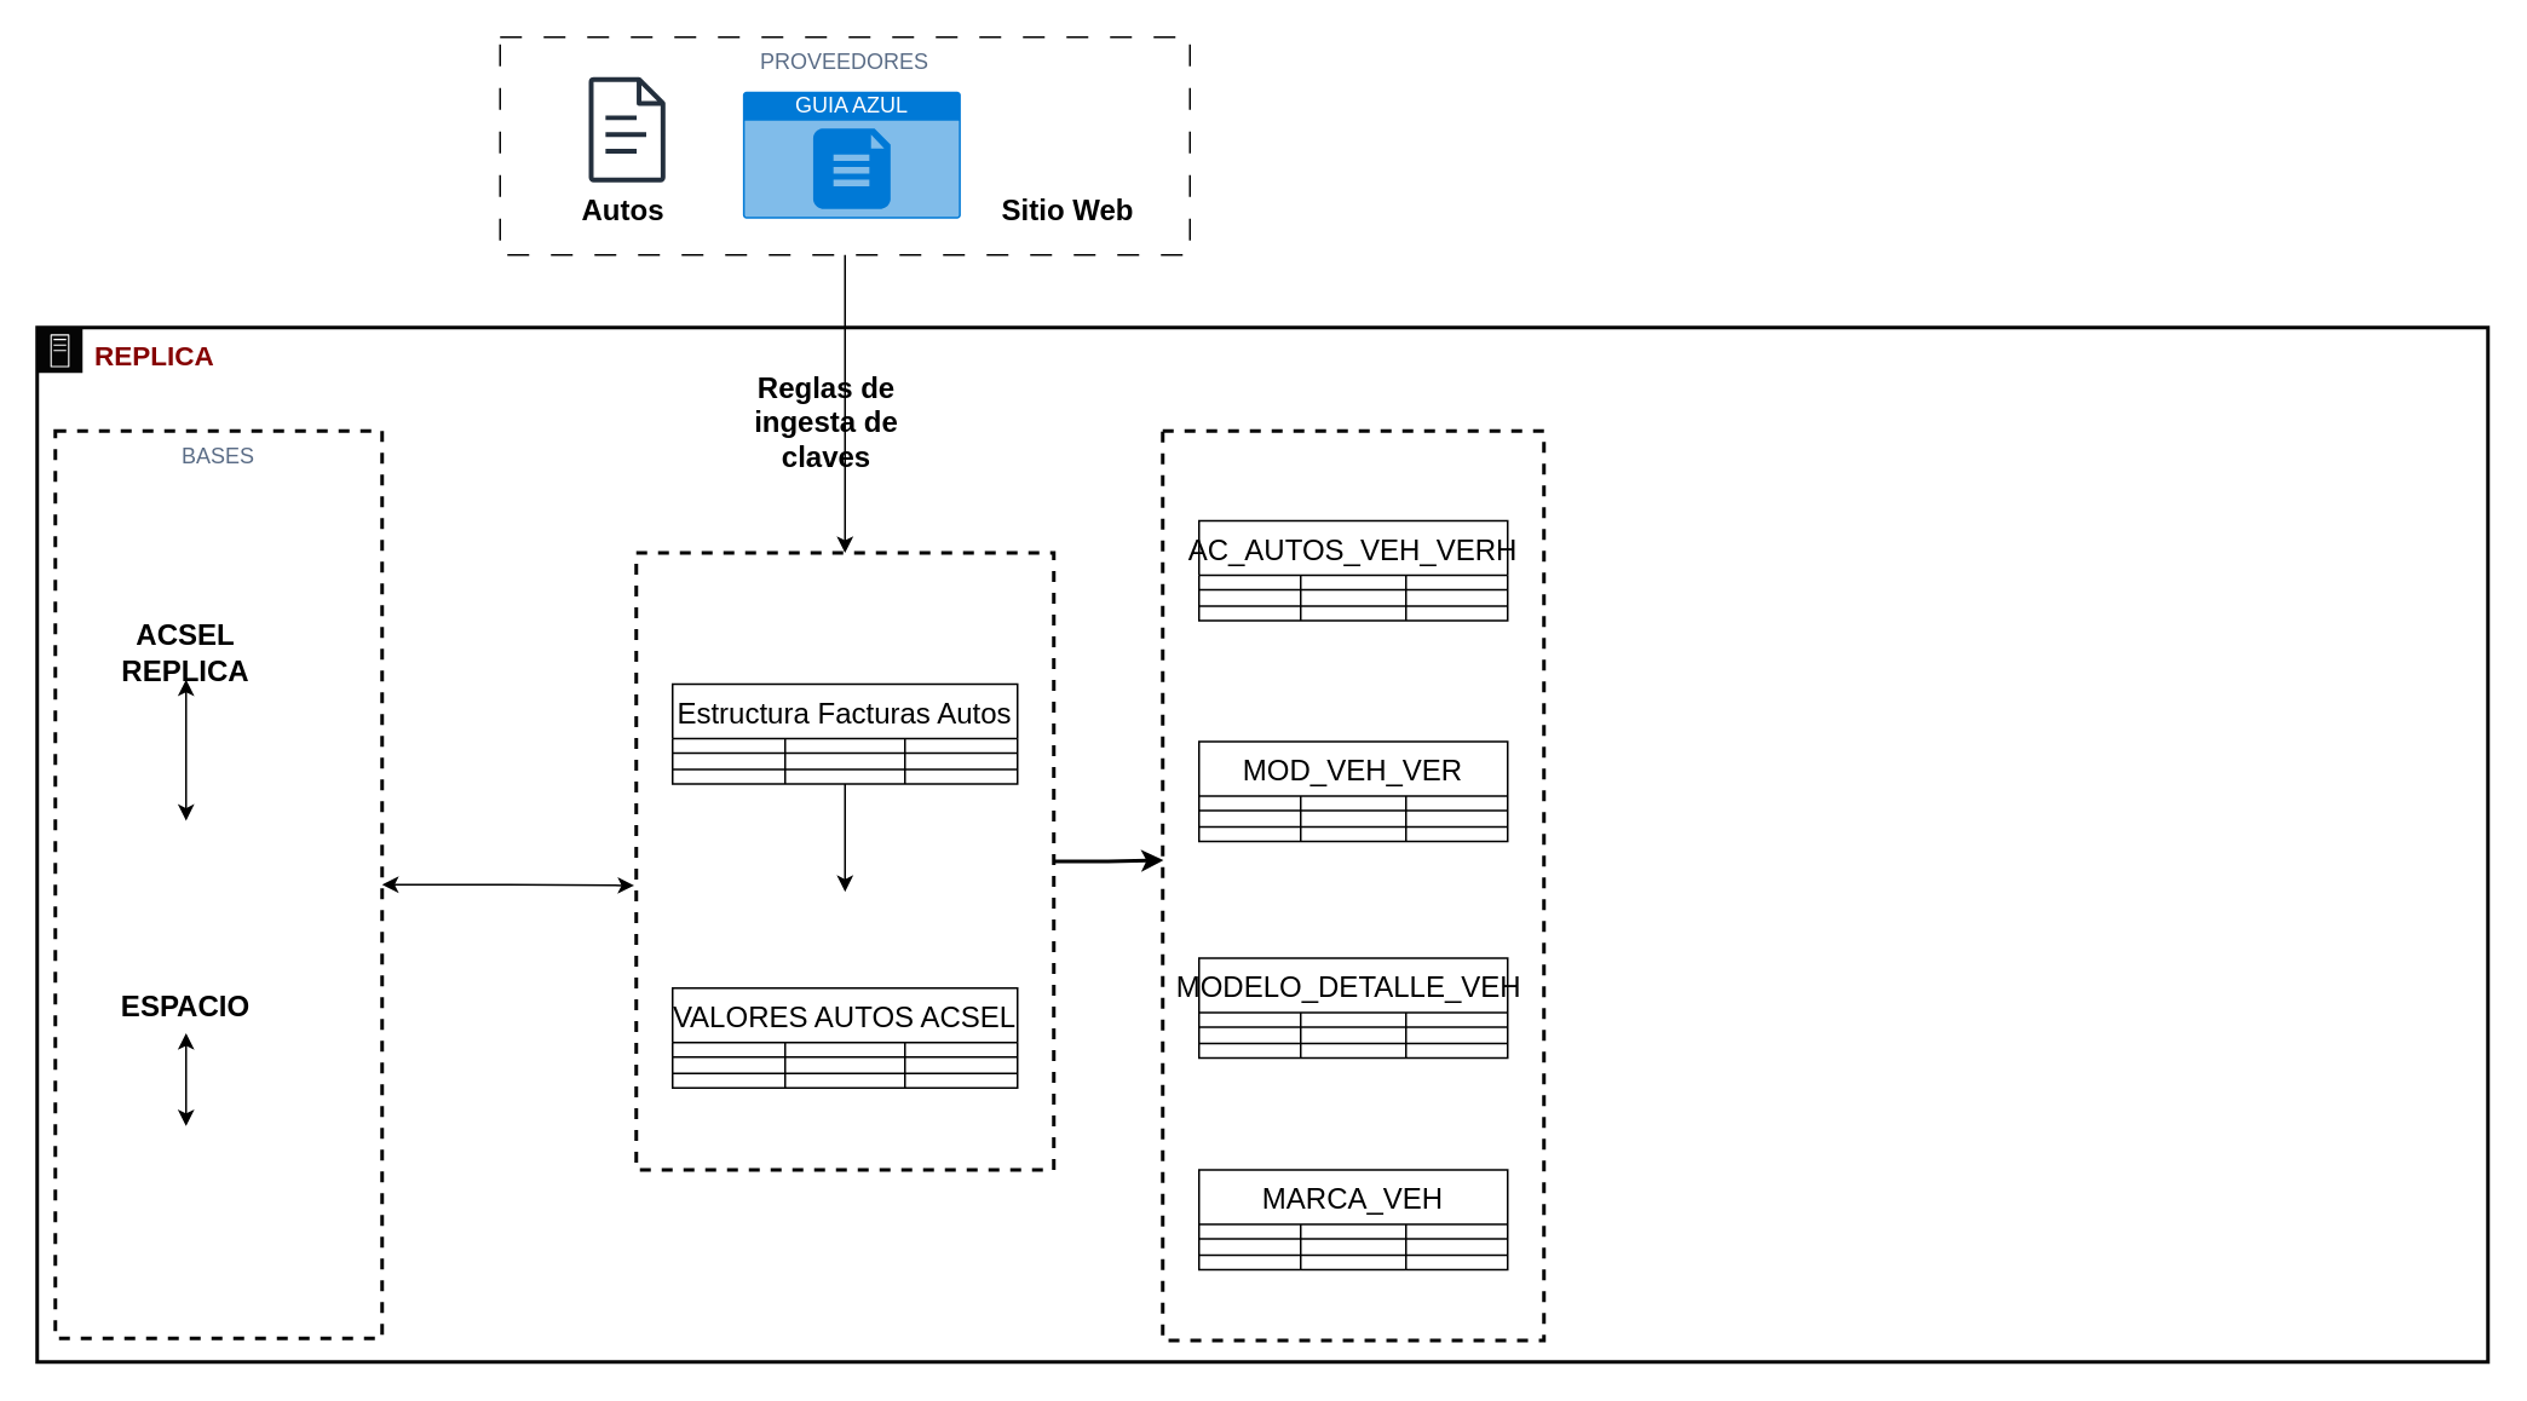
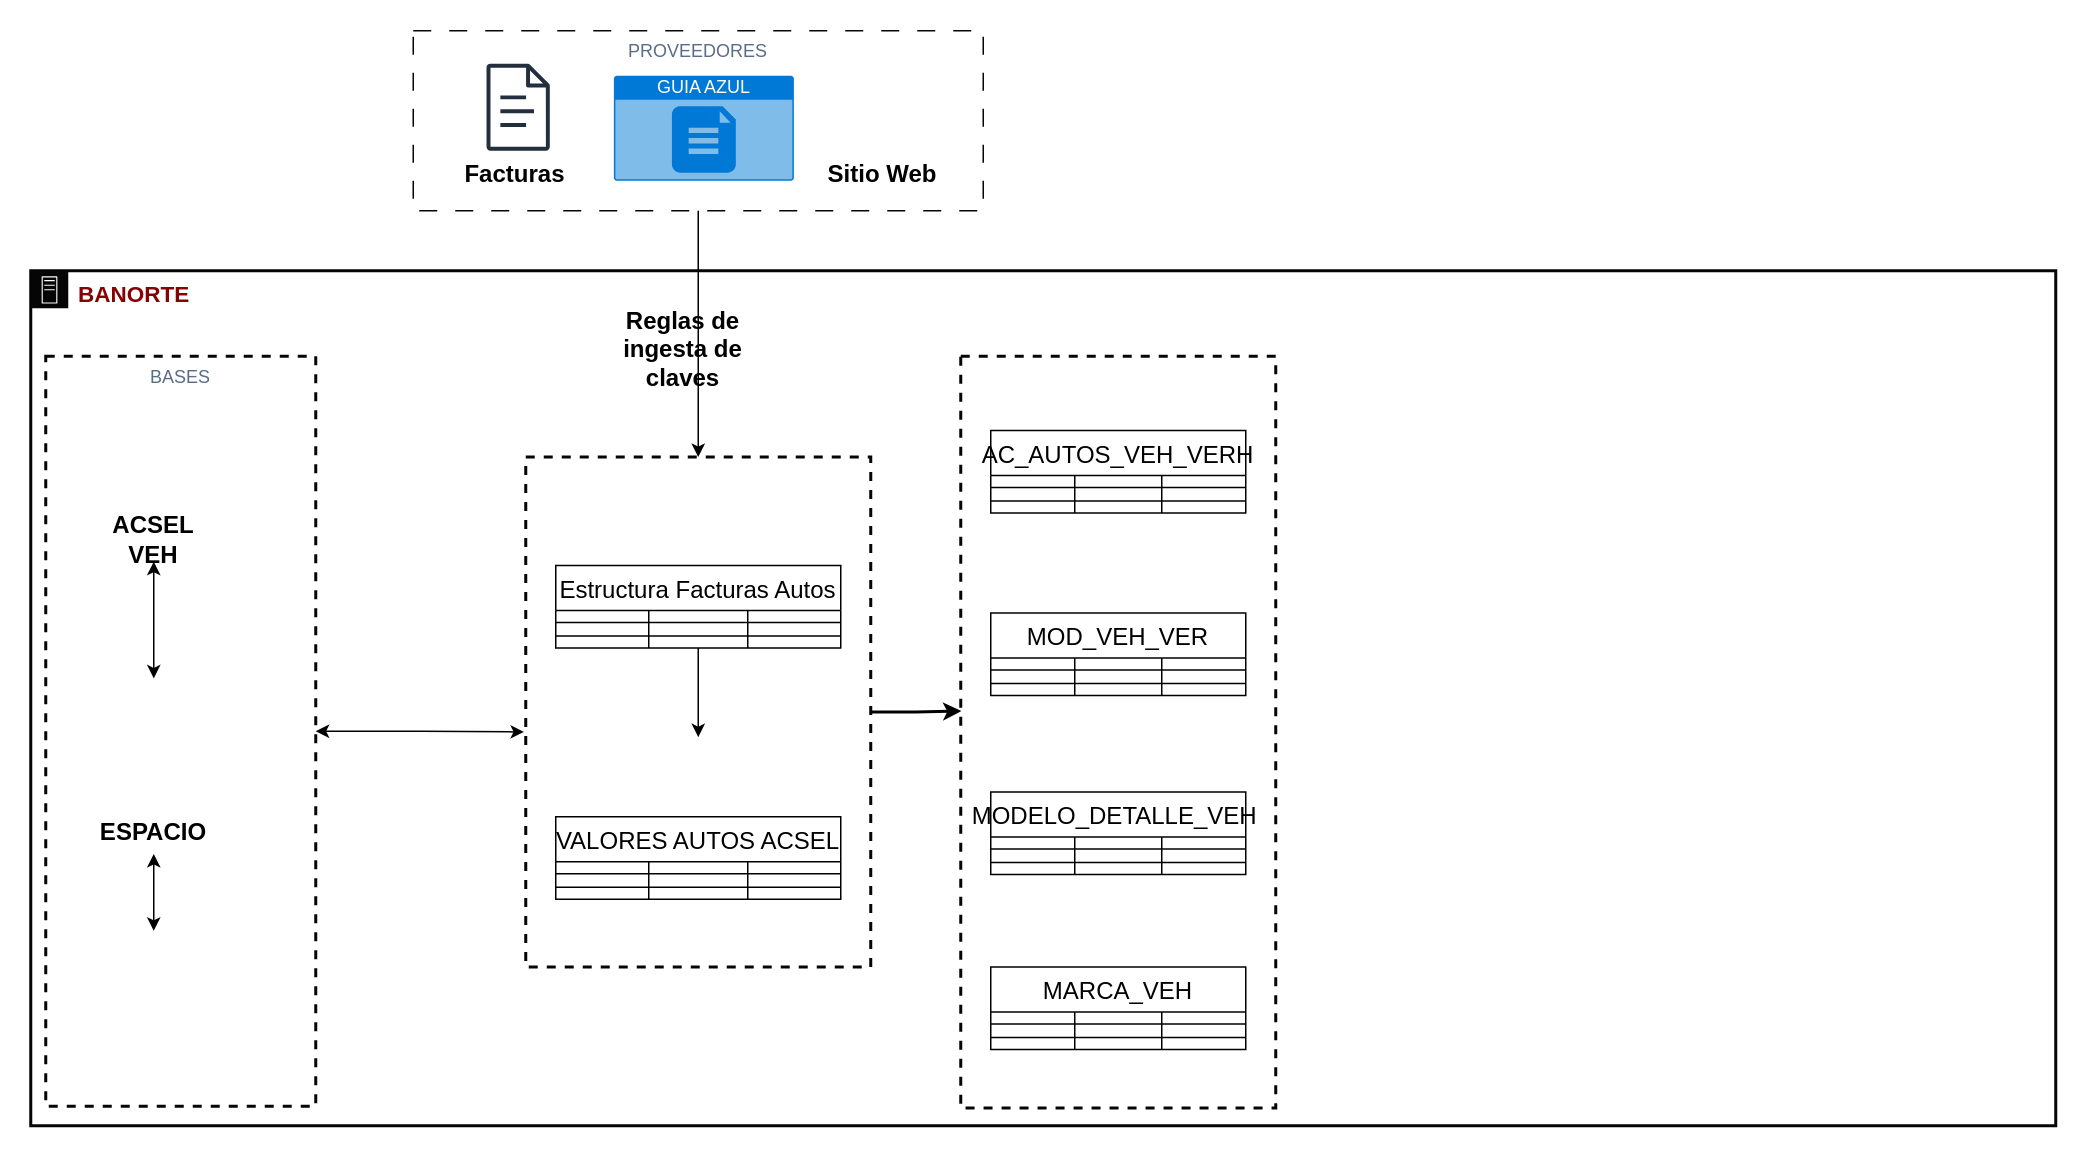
- <mxCell id="105" value="&lt;span style=&quot;font-size: 16px;&quot;&gt;Autos&lt;/span&gt;" style="text;html=1;strokeColor=none;fillColor=none;align=center;verticalAlign=middle;whiteSpace=wrap;rounded=0;fontSize=15;fontStyle=1" parent="1" vertex="1"><mxGeometry x="293.75" y="100" width="97.5" height="30" as="geometry" /></mxCell>
+ <mxCell id="105" value="&lt;span style=&quot;font-size: 16px;&quot;&gt;Facturas&lt;/span&gt;" style="text;html=1;strokeColor=none;fillColor=none;align=center;verticalAlign=middle;whiteSpace=wrap;rounded=0;fontSize=15;fontStyle=1" parent="1" vertex="1"><mxGeometry x="293.75" y="100" width="97.5" height="30" as="geometry" /></mxCell>
- <mxCell id="2" value="&lt;b&gt;&lt;font color=&quot;#860303&quot; style=&quot;font-size: 15px;&quot;&gt;REPLICA&lt;/font&gt;&lt;/b&gt;" style="points=[[0,0],[0.25,0],[0.5,0],[0.75,0],[1,0],[1,0.25],[1,0.5],[1,0.75],[1,1],[0.75,1],[0.5,1],[0.25,1],[0,1],[0,0.75],[0,0.5],[0,0.25]];outlineConnect=0;gradientColor=none;html=1;whiteSpace=wrap;fontSize=12;fontStyle=0;container=1;pointerEvents=0;collapsible=0;recursiveResize=0;shape=mxgraph.aws4.group;grIcon=mxgraph.aws4.group_on_premise;strokeColor=#050505;fillColor=none;verticalAlign=top;align=left;spacingLeft=30;fontColor=#5A6C86;dashed=0;strokeWidth=2;" parent="1" vertex="1"><mxGeometry x="20" y="180" width="1350" height="570" as="geometry" /></mxCell>
+ <mxCell id="2" value="&lt;b&gt;&lt;font color=&quot;#860303&quot; style=&quot;font-size: 15px;&quot;&gt;BANORTE&lt;/font&gt;&lt;/b&gt;" style="points=[[0,0],[0.25,0],[0.5,0],[0.75,0],[1,0],[1,0.25],[1,0.5],[1,0.75],[1,1],[0.75,1],[0.5,1],[0.25,1],[0,1],[0,0.75],[0,0.5],[0,0.25]];outlineConnect=0;gradientColor=none;html=1;whiteSpace=wrap;fontSize=12;fontStyle=0;container=1;pointerEvents=0;collapsible=0;recursiveResize=0;shape=mxgraph.aws4.group;grIcon=mxgraph.aws4.group_on_premise;strokeColor=#050505;fillColor=none;verticalAlign=top;align=left;spacingLeft=30;fontColor=#5A6C86;dashed=0;strokeWidth=2;" parent="1" vertex="1"><mxGeometry x="20" y="180" width="1350" height="570" as="geometry" /></mxCell>
- <mxCell id="4" value="&lt;font style=&quot;font-size: 16px;&quot;&gt;ACSEL&lt;br&gt;REPLICA&lt;/font&gt;" style="text;html=1;strokeColor=none;fillColor=none;align=center;verticalAlign=middle;whiteSpace=wrap;rounded=0;fontSize=15;fontStyle=1" parent="2" vertex="1"><mxGeometry x="33.25" y="164" width="97.5" height="30" as="geometry" /></mxCell>
+ <mxCell id="4" value="&lt;font style=&quot;font-size: 16px;&quot;&gt;ACSEL&lt;br&gt;VEH&lt;/font&gt;" style="text;html=1;strokeColor=none;fillColor=none;align=center;verticalAlign=middle;whiteSpace=wrap;rounded=0;fontSize=15;fontStyle=1" parent="2" vertex="1"><mxGeometry x="33.25" y="164" width="97.5" height="30" as="geometry" /></mxCell>
